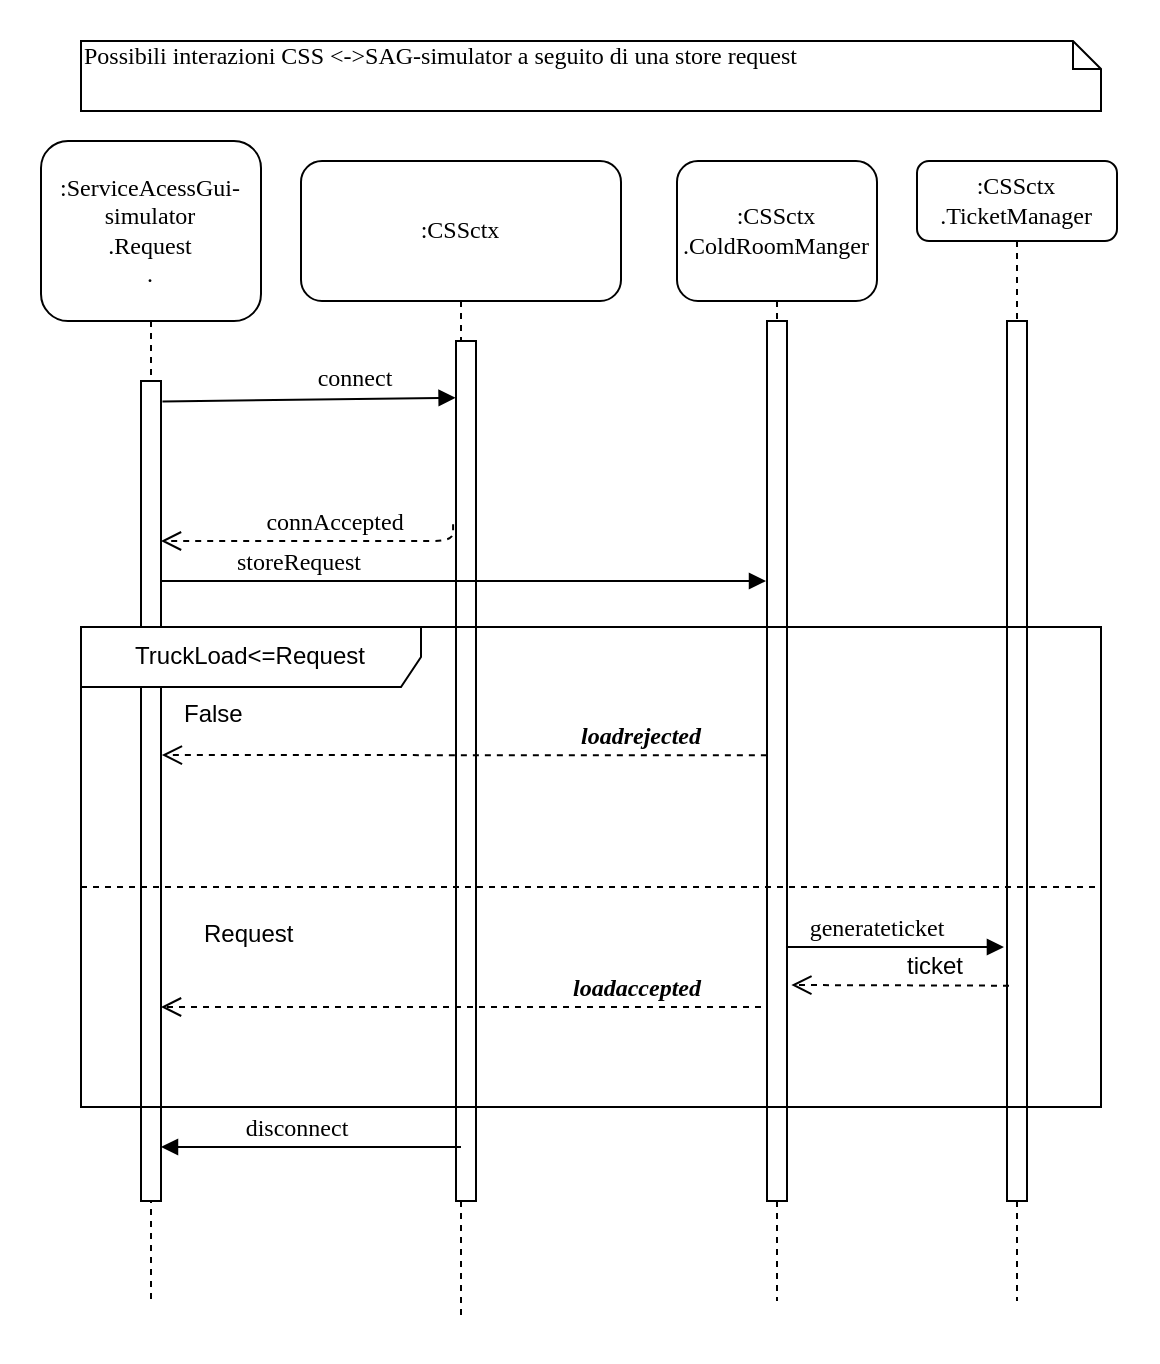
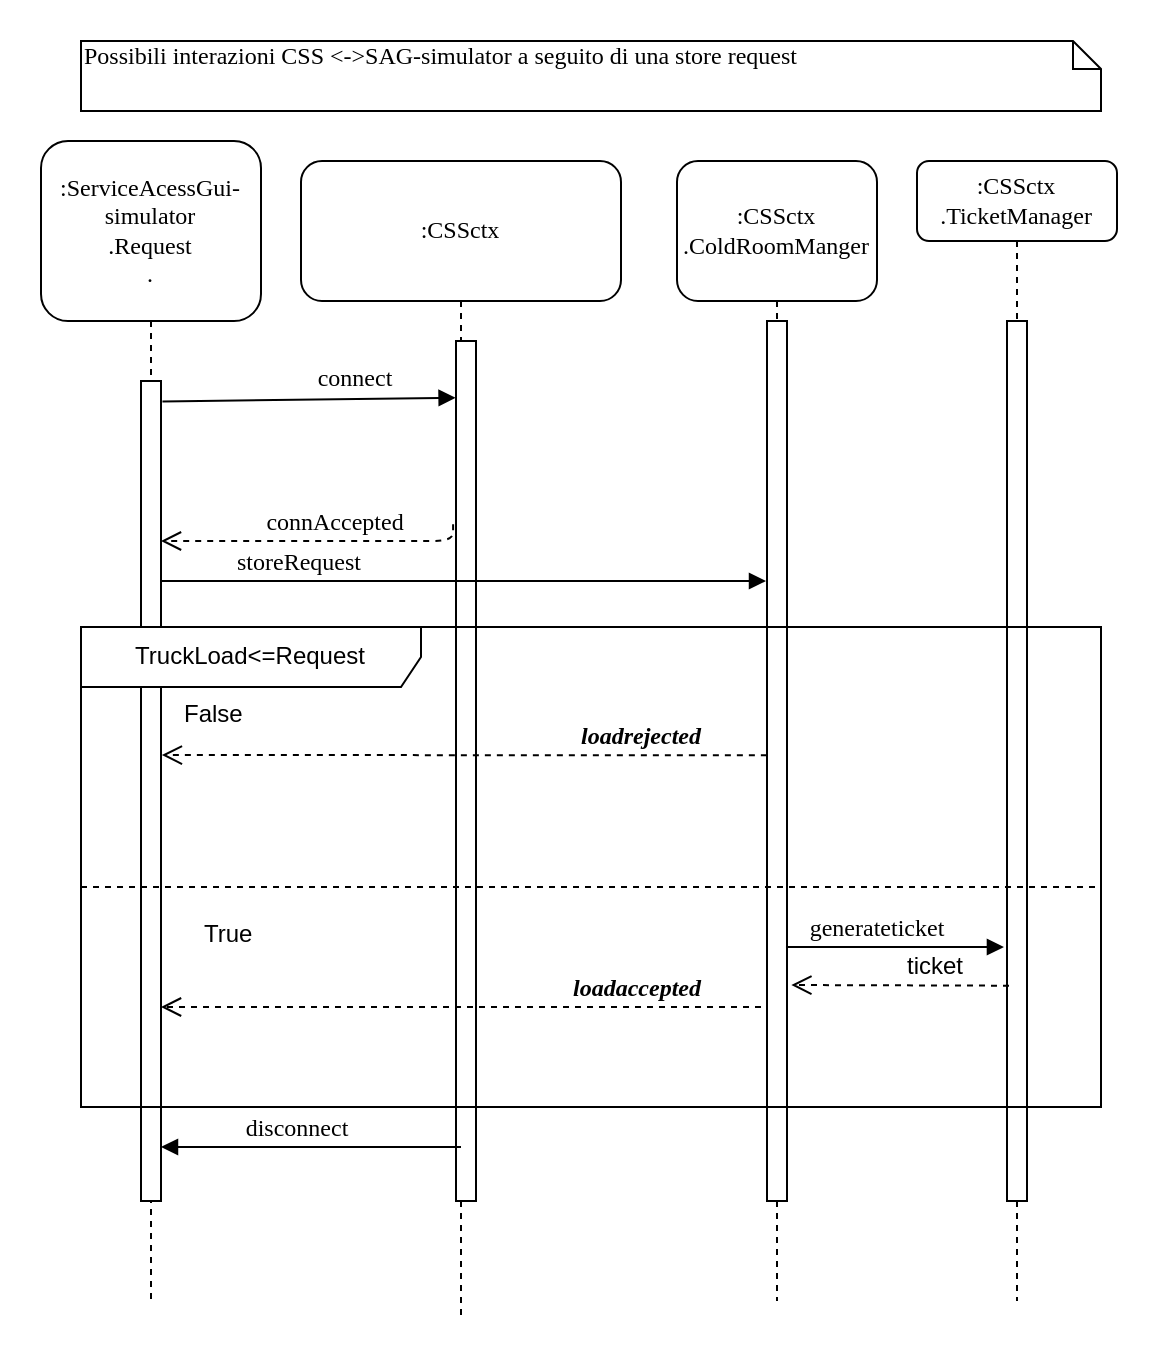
- <mxCell id="22" value="Request" style="text;html=1;" vertex="1" parent="1"><mxGeometry x="100" y="453" width="100" height="20" as="geometry" /></mxCell>
+ <mxCell id="22" value="True" style="text;html=1;" vertex="1" parent="1"><mxGeometry x="100" y="453" width="100" height="20" as="geometry" /></mxCell>
